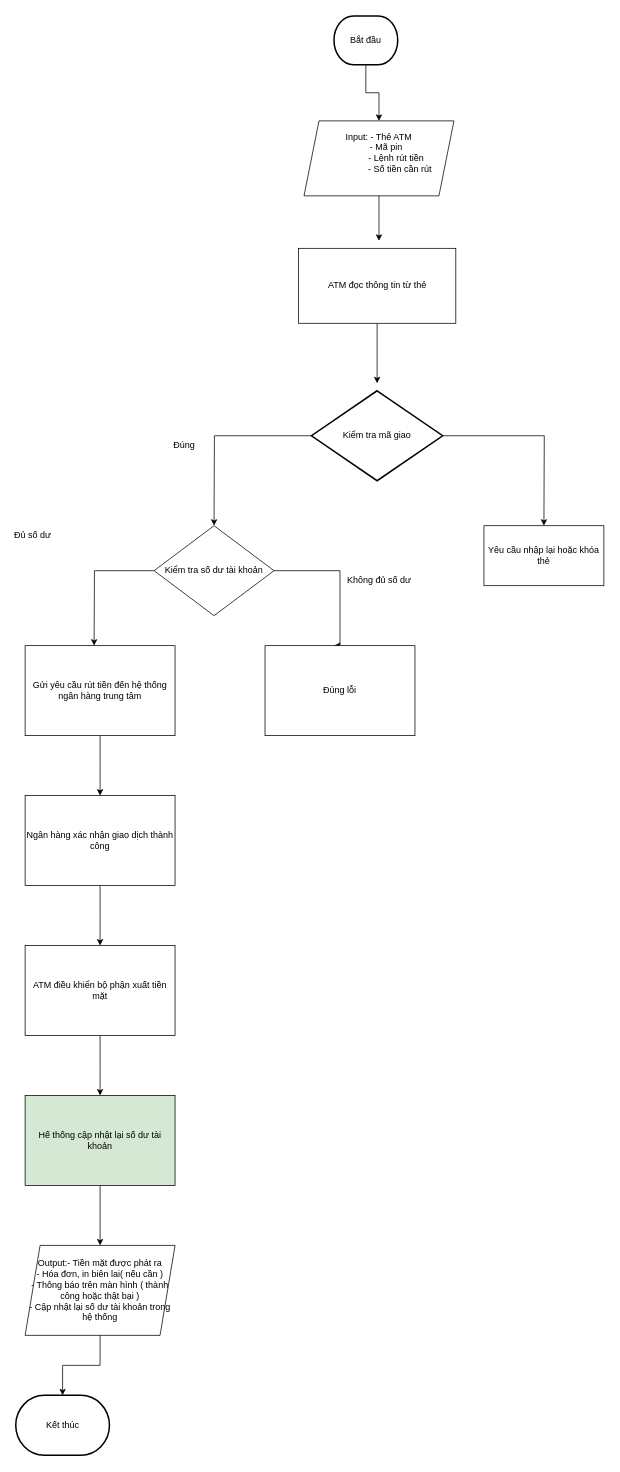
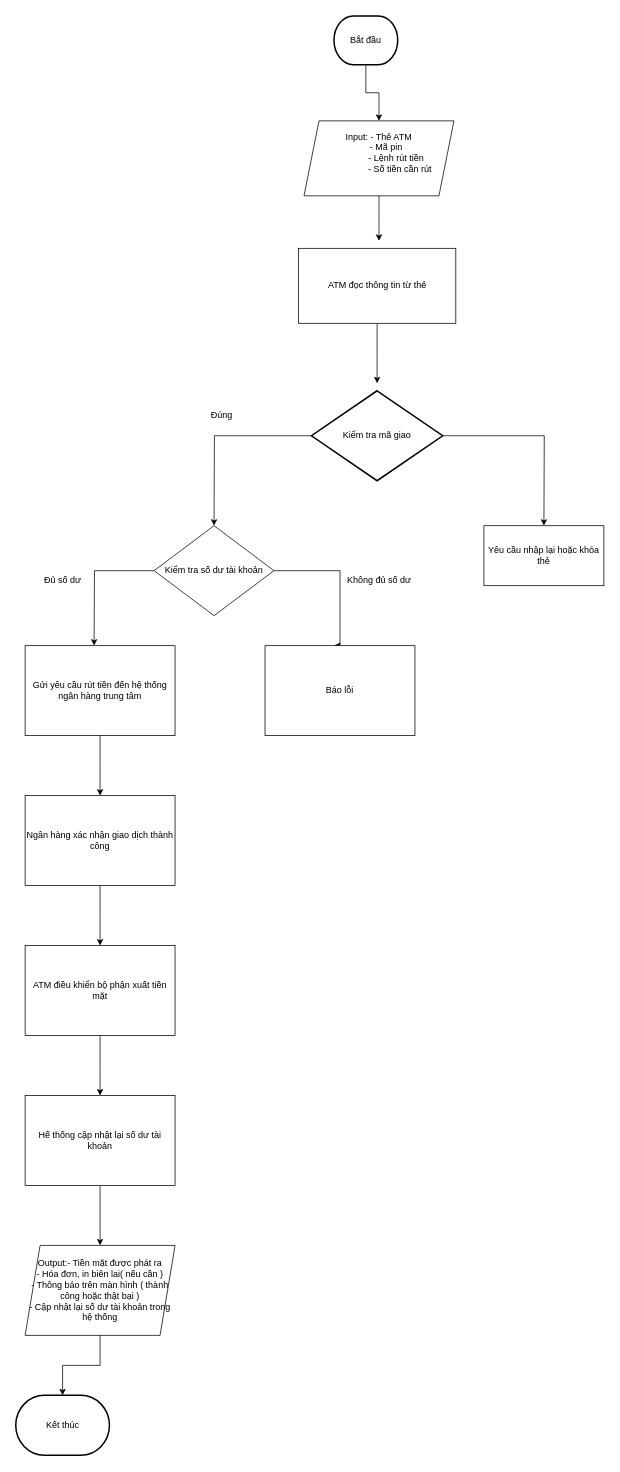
- <mxCell id="13" value="Đúng" style="text;html=1;align=center;verticalAlign=middle;resizable=0;points=[];autosize=1;strokeColor=none;fillColor=none;" vertex="1" parent="1"><mxGeometry x="220" y="578" width="50" height="30" as="geometry" /></mxCell>
+ <mxCell id="13" value="Đúng" style="text;html=1;align=center;verticalAlign=middle;resizable=0;points=[];autosize=1;strokeColor=none;fillColor=none;" vertex="1" parent="1"><mxGeometry x="270" y="538" width="50" height="30" as="geometry" /></mxCell>
- <mxCell id="21" value="Đủ số dư" style="text;html=1;align=center;verticalAlign=middle;resizable=0;points=[];autosize=1;strokeColor=none;fillColor=none;" vertex="1" parent="1"><mxGeometry x="8" y="698" width="70" height="30" as="geometry" /></mxCell>
+ <mxCell id="21" value="Đủ số dư" style="text;html=1;align=center;verticalAlign=middle;resizable=0;points=[];autosize=1;strokeColor=none;fillColor=none;" vertex="1" parent="1"><mxGeometry x="48" y="758" width="70" height="30" as="geometry" /></mxCell>
- <mxCell id="20" value="Đúng lỗi" style="whiteSpace=wrap;html=1;" vertex="1" parent="1"><mxGeometry x="353" y="860" width="200" height="120" as="geometry" /></mxCell>
+ <mxCell id="20" value="Báo lỗi" style="whiteSpace=wrap;html=1;" vertex="1" parent="1"><mxGeometry x="353" y="860" width="200" height="120" as="geometry" /></mxCell>
- <mxCell id="28" value="Hế thống cập nhật lại số dư tài khoản" style="whiteSpace=wrap;html=1;fillColor=#d5e8d4;" vertex="1" parent="1"><mxGeometry x="33" y="1460" width="200" height="120" as="geometry" /></mxCell>
+ <mxCell id="28" value="Hế thống cập nhật lại số dư tài khoản" style="whiteSpace=wrap;html=1;" vertex="1" parent="1"><mxGeometry x="33" y="1460" width="200" height="120" as="geometry" /></mxCell>
